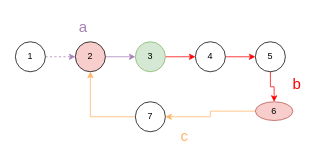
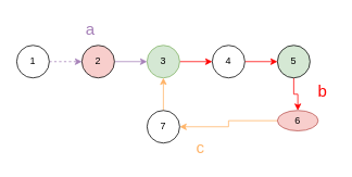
- <mxCell id="11" value="5" style="ellipse;whiteSpace=wrap;html=1;aspect=fixed;" parent="1" vertex="1"><mxGeometry x="340" y="55" width="40" height="40" as="geometry" /></mxCell>
+ <mxCell id="11" value="5" style="ellipse;whiteSpace=wrap;html=1;aspect=fixed;fillColor=#d5e8d4;" parent="1" vertex="1"><mxGeometry x="340" y="55" width="40" height="40" as="geometry" /></mxCell>
- <mxCell id="14" style="edgeStyle=orthogonalEdgeStyle;rounded=0;orthogonalLoop=1;jettySize=auto;html=1;strokeColor=#FFB366;" parent="1" source="15" target="5" edge="1"><mxGeometry relative="1" as="geometry" /></mxCell>
+ <mxCell id="14" style="edgeStyle=orthogonalEdgeStyle;rounded=0;orthogonalLoop=1;jettySize=auto;html=1;entryX=0.5;entryY=1;entryDx=0;entryDy=0;strokeColor=#FFB366;" parent="1" source="15" target="7" edge="1"><mxGeometry relative="1" as="geometry" /></mxCell>
